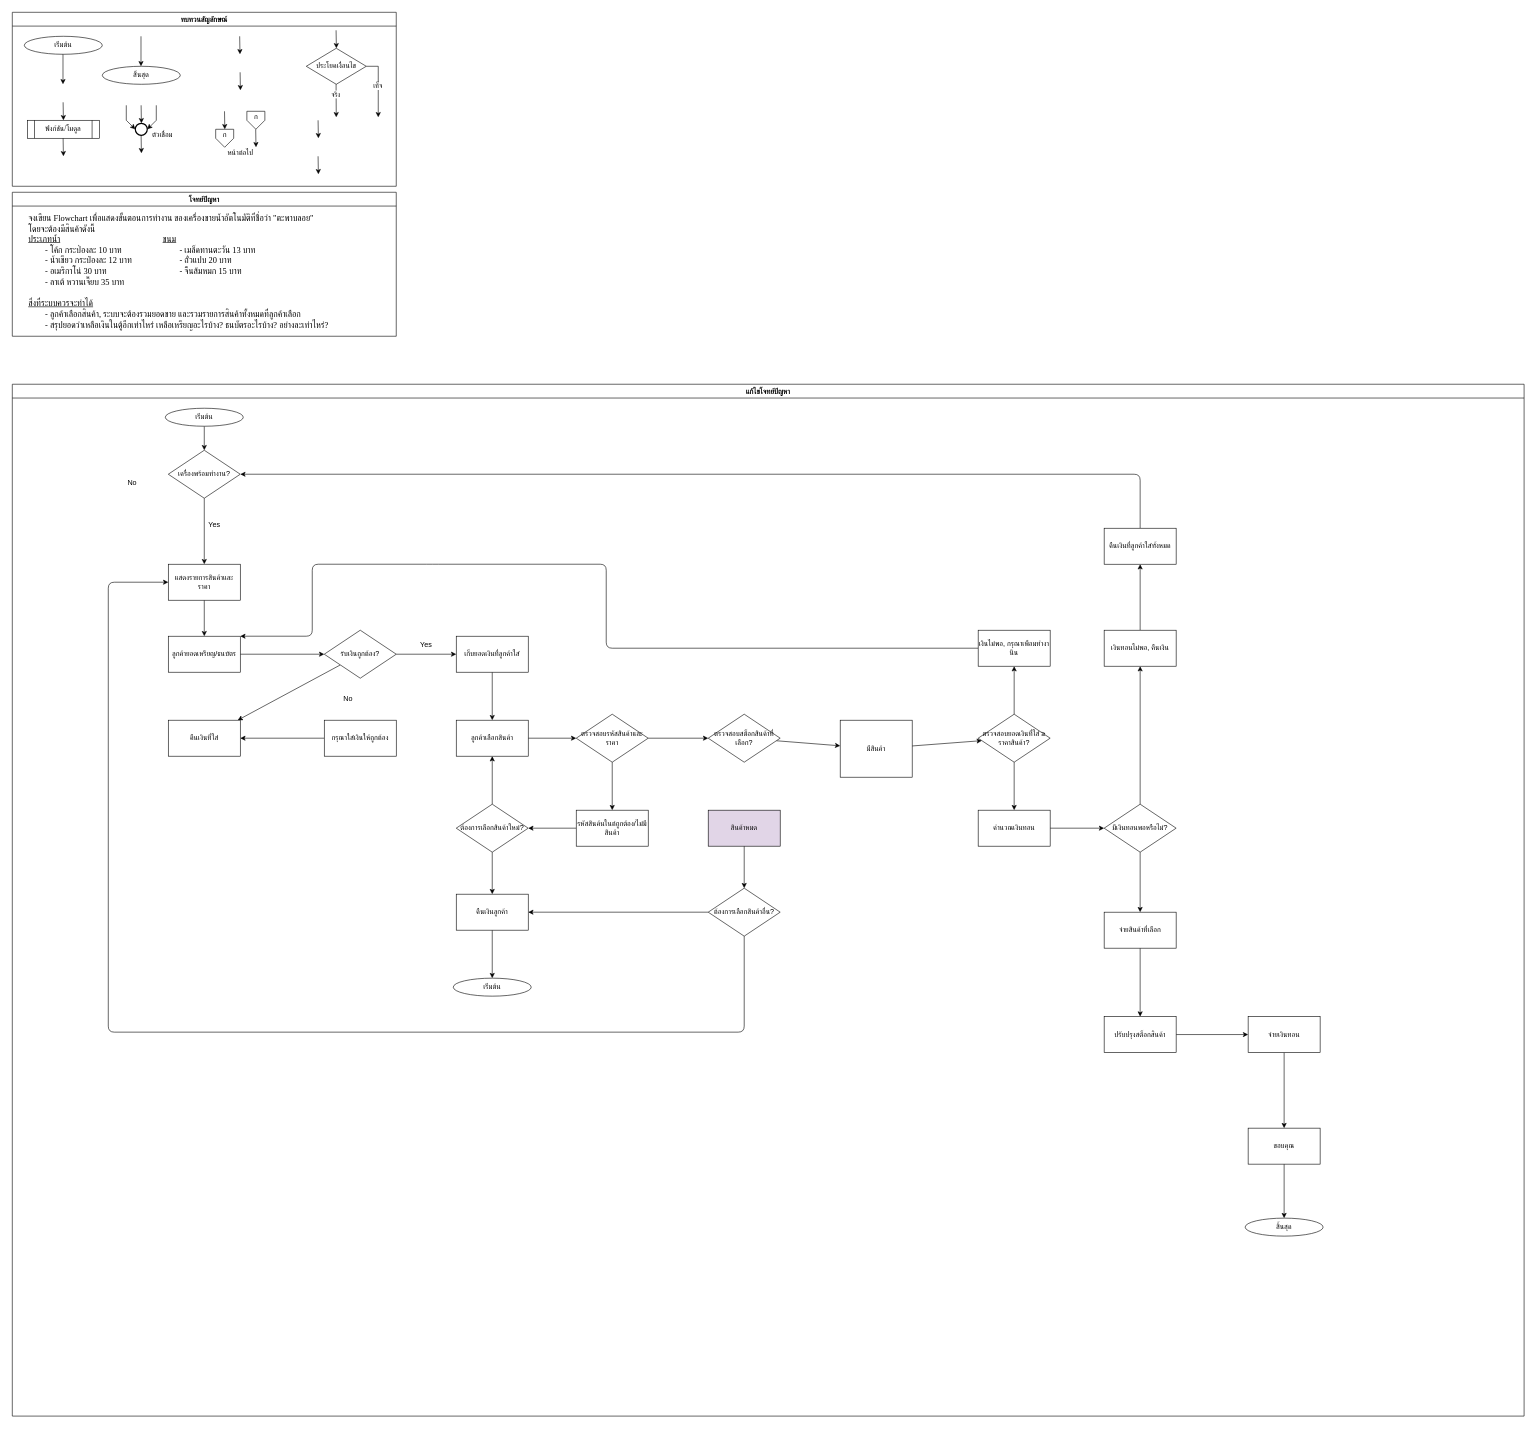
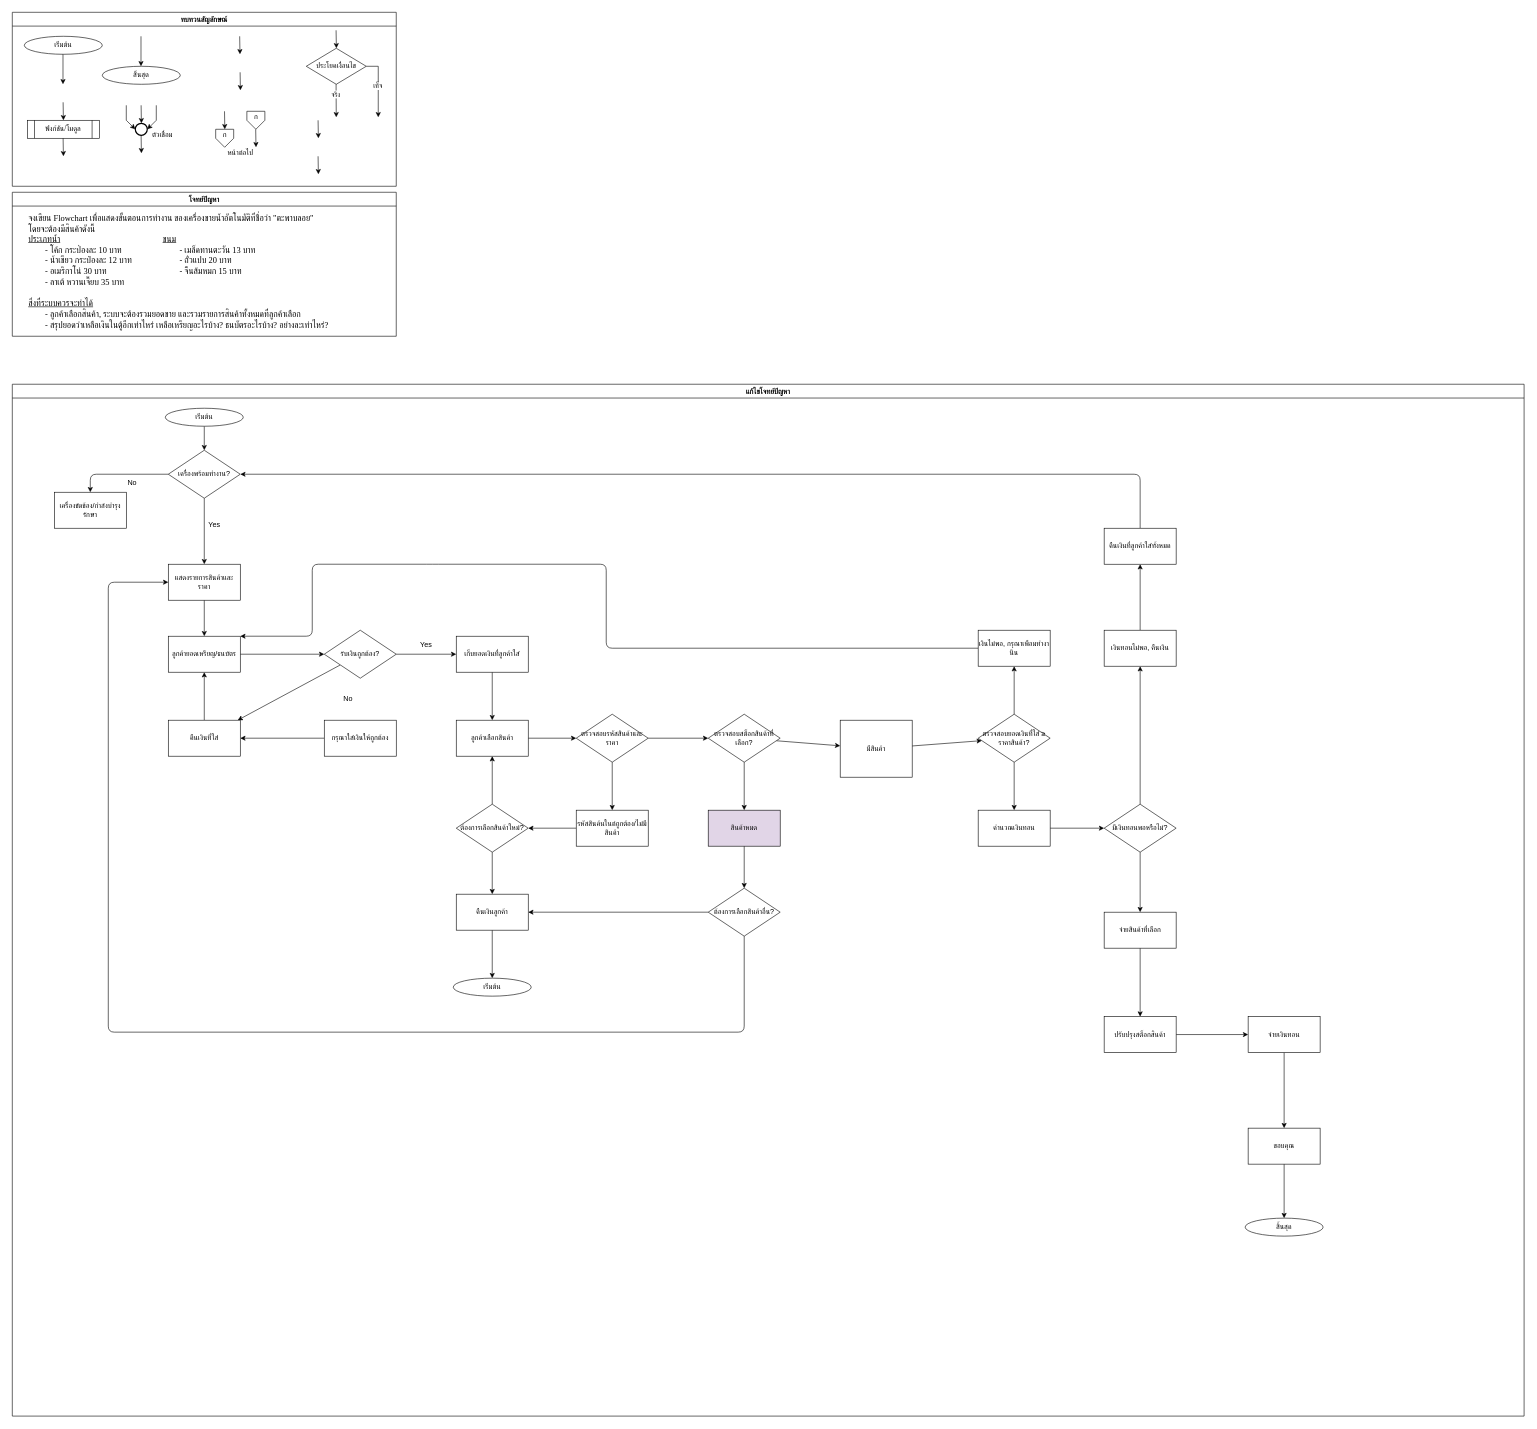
+ <mxCell id="37" style="edgeStyle=none;html=1;entryX=0.5;entryY=0;entryDx=0;entryDy=0;" edge="1" parent="33" source="39" target="40"><mxGeometry relative="1" as="geometry"><Array as="points"><mxPoint x="130" y="150" /></Array></mxGeometry></mxCell>
+ <mxCell id="40" value="เครื่องขัดข้อง/กำลังบำรุงรักษา" style="rounded=0;whiteSpace=wrap;html=1;" vertex="1" parent="33"><mxGeometry x="70" y="180" width="120" height="60" as="geometry" /></mxCell>
+ <mxCell id="50" style="edgeStyle=none;html=1;entryX=0.5;entryY=1;entryDx=0;entryDy=0;" edge="1" parent="33" source="51" target="44"><mxGeometry relative="1" as="geometry" /></mxCell>
+ <mxCell id="68" value="" style="edgeStyle=none;html=1;" edge="1" parent="33" source="70" target="75"><mxGeometry relative="1" as="geometry" /></mxCell>
